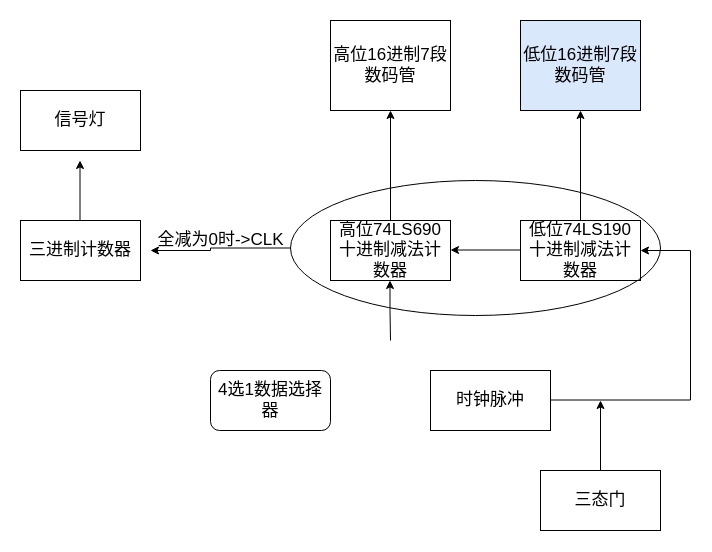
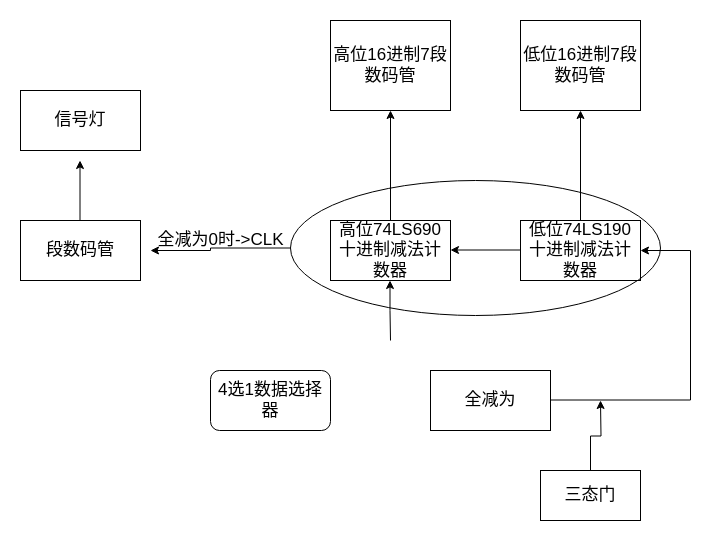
- <mxCell id="11" value="&lt;span&gt;&lt;font style=&quot;font-size: 17px&quot;&gt;低位16进制7段数码管&lt;/font&gt;&lt;/span&gt;" style="rounded=0;whiteSpace=wrap;html=1;fontSize=12;fillColor=#dae8fc;" vertex="1" parent="1"><mxGeometry x="520" y="20" width="120" height="90" as="geometry" /></mxCell>
+ <mxCell id="11" value="&lt;span&gt;&lt;font style=&quot;font-size: 17px&quot;&gt;低位16进制7段数码管&lt;/font&gt;&lt;/span&gt;" style="rounded=0;whiteSpace=wrap;html=1;fontSize=12;" vertex="1" parent="1"><mxGeometry x="520" y="20" width="120" height="90" as="geometry" /></mxCell>
- <mxCell id="14" value="三进制计数器" style="rounded=0;whiteSpace=wrap;html=1;fontSize=17;" vertex="1" parent="1"><mxGeometry x="20" y="220" width="120" height="60" as="geometry" /></mxCell>
+ <mxCell id="14" value="段数码管" style="rounded=0;whiteSpace=wrap;html=1;fontSize=17;" vertex="1" parent="1"><mxGeometry x="20" y="220" width="120" height="60" as="geometry" /></mxCell>
- <mxCell id="2" value="&lt;font style=&quot;font-size: 17px&quot;&gt;时钟脉冲&lt;/font&gt;" style="rounded=0;whiteSpace=wrap;html=1;" vertex="1" parent="1"><mxGeometry x="430" y="370" width="120" height="60" as="geometry" /></mxCell>
+ <mxCell id="2" value="&lt;font style=&quot;font-size: 17px&quot;&gt;全减为&lt;/font&gt;" style="rounded=0;whiteSpace=wrap;html=1;" vertex="1" parent="1"><mxGeometry x="430" y="370" width="120" height="60" as="geometry" /></mxCell>
- <mxCell id="20" value="三态门" style="rounded=0;whiteSpace=wrap;html=1;fontSize=17;fillColor=none;" vertex="1" parent="1"><mxGeometry x="540" y="470" width="120" height="60" as="geometry" /></mxCell>
+ <mxCell id="20" value="三态门" style="rounded=0;whiteSpace=wrap;html=1;fontSize=17;fillColor=none;" vertex="1" parent="1"><mxGeometry x="540" y="470" width="100" height="50" as="geometry" /></mxCell>
